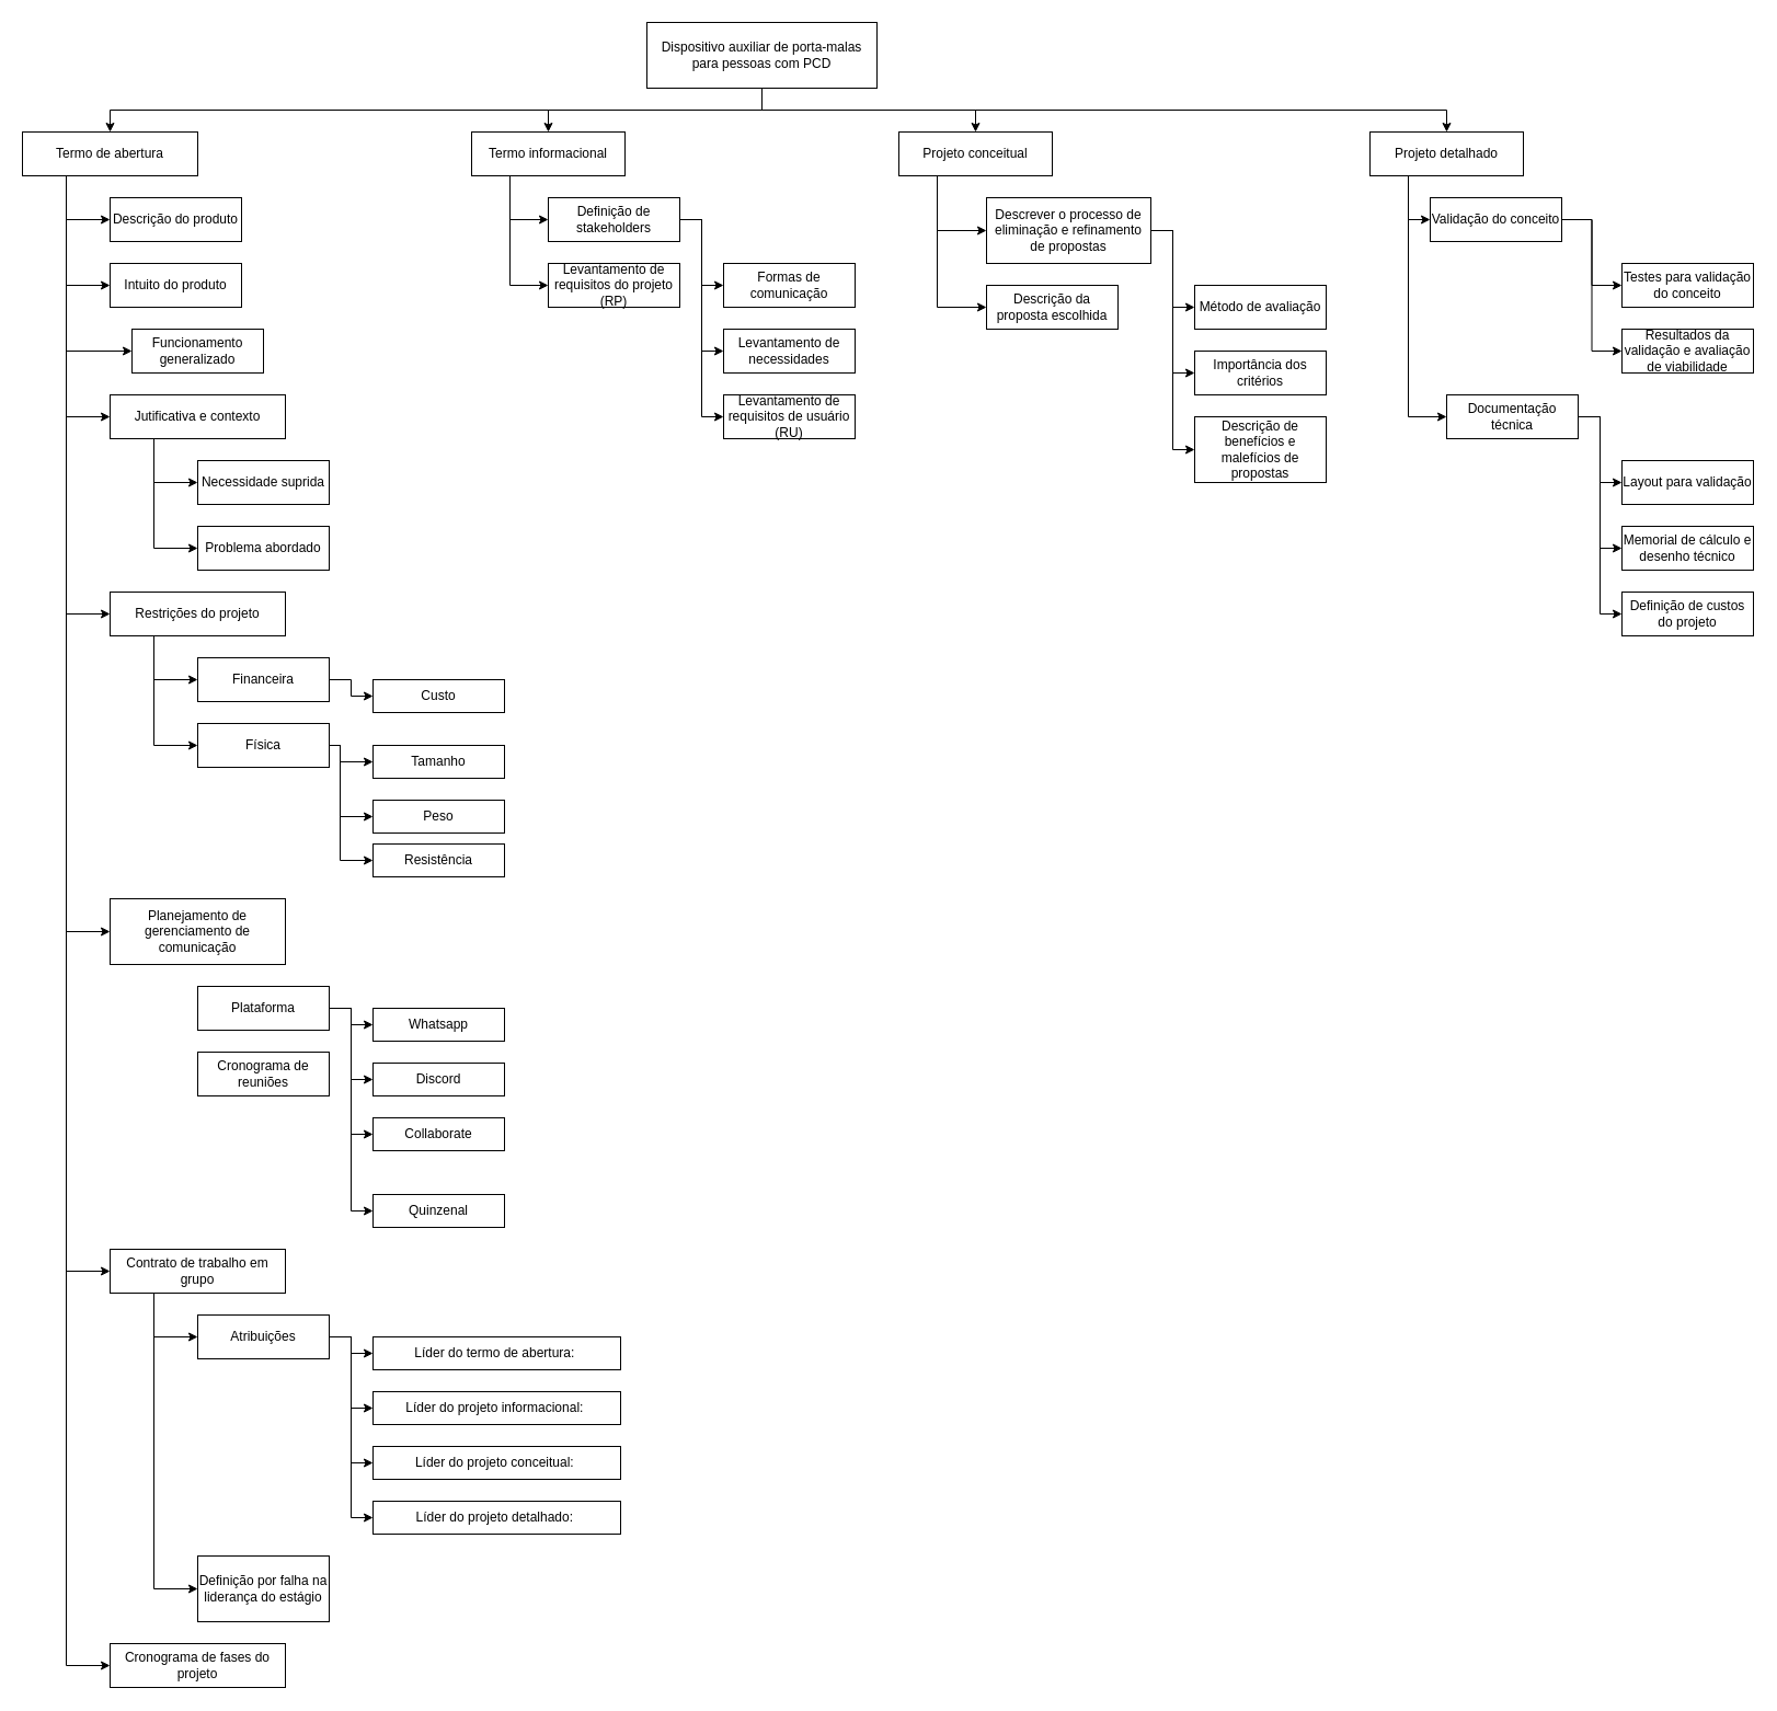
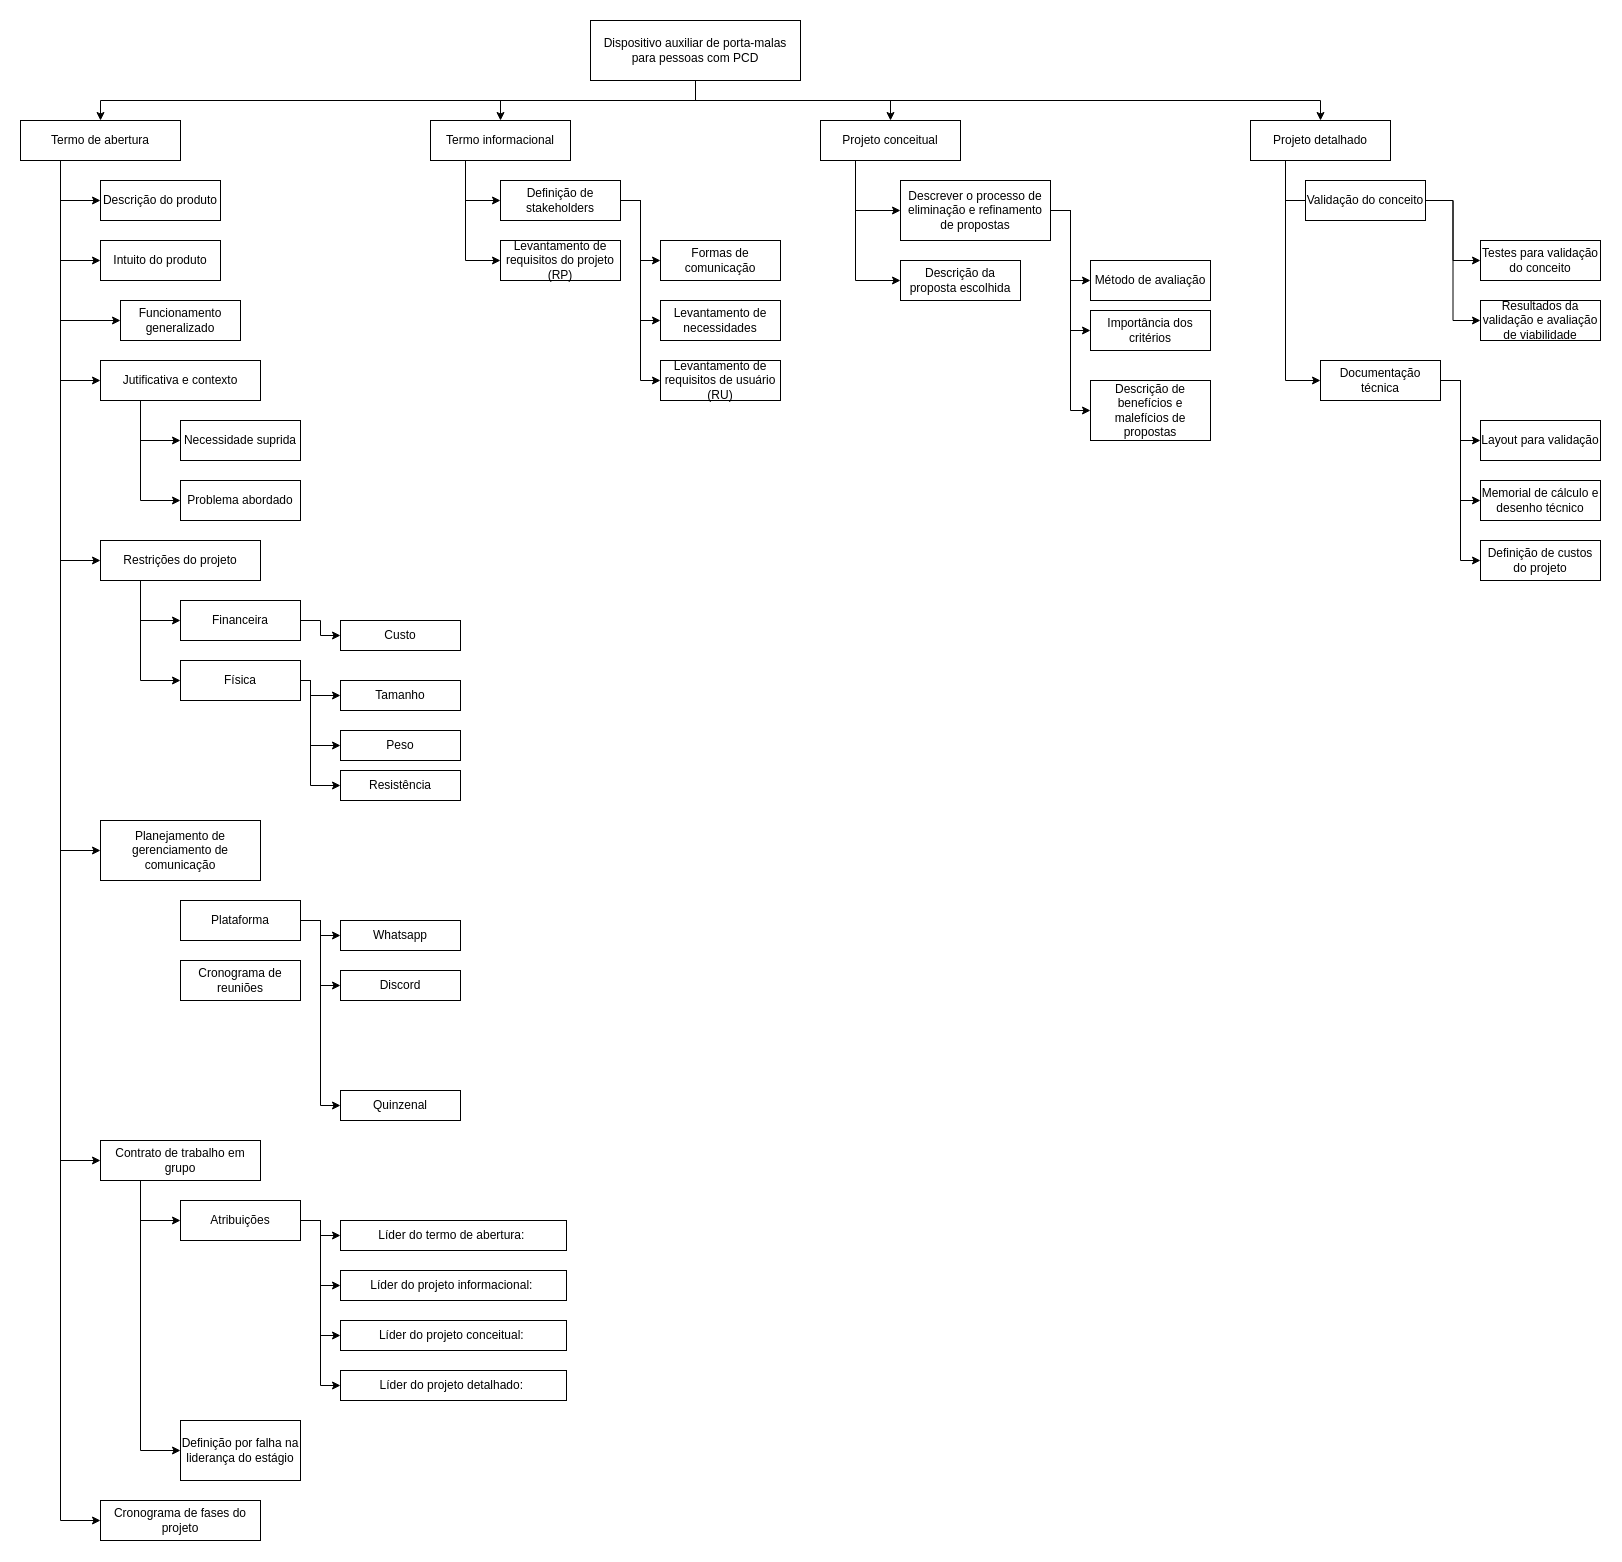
- <mxCell id="84" style="edgeStyle=orthogonalEdgeStyle;rounded=0;orthogonalLoop=1;jettySize=auto;html=1;exitX=0.25;exitY=1;exitDx=0;exitDy=0;entryX=0;entryY=0.5;entryDx=0;entryDy=0;" edge="1" parent="1" source="86" target="89"><mxGeometry relative="1" as="geometry" /></mxCell>
+ <mxCell id="84" style="edgeStyle=orthogonalEdgeStyle;rounded=0;orthogonalLoop=1;jettySize=auto;html=1;exitX=0.25;exitY=1;exitDx=0;exitDy=0;entryX=0;entryY=0.5;entryDx=0;entryDy=0;endArrow=none;" edge="1" parent="1" source="86" target="89"><mxGeometry relative="1" as="geometry" /></mxCell>
- <mxCell id="81" value="Importância dos critérios" style="whiteSpace=wrap;html=1;" vertex="1" parent="1"><mxGeometry x="1090" y="320" width="120" height="40" as="geometry" /></mxCell>
+ <mxCell id="81" value="Importância dos critérios" style="whiteSpace=wrap;html=1;" vertex="1" parent="1"><mxGeometry x="1090" y="310" width="120" height="40" as="geometry" /></mxCell>
- <mxCell id="41" style="edgeStyle=orthogonalEdgeStyle;rounded=0;orthogonalLoop=1;jettySize=auto;html=1;exitX=1;exitY=0.5;exitDx=0;exitDy=0;entryX=0;entryY=0.5;entryDx=0;entryDy=0;" parent="1" source="42" target="45" edge="1"><mxGeometry relative="1" as="geometry"><Array as="points"><mxPoint x="320" y="920" /><mxPoint x="320" y="1035" /></Array></mxGeometry></mxCell>
- <mxCell id="45" value="Collaborate" style="whiteSpace=wrap;html=1;" parent="1" vertex="1"><mxGeometry x="340" y="1020" width="120" height="30" as="geometry" /></mxCell>
